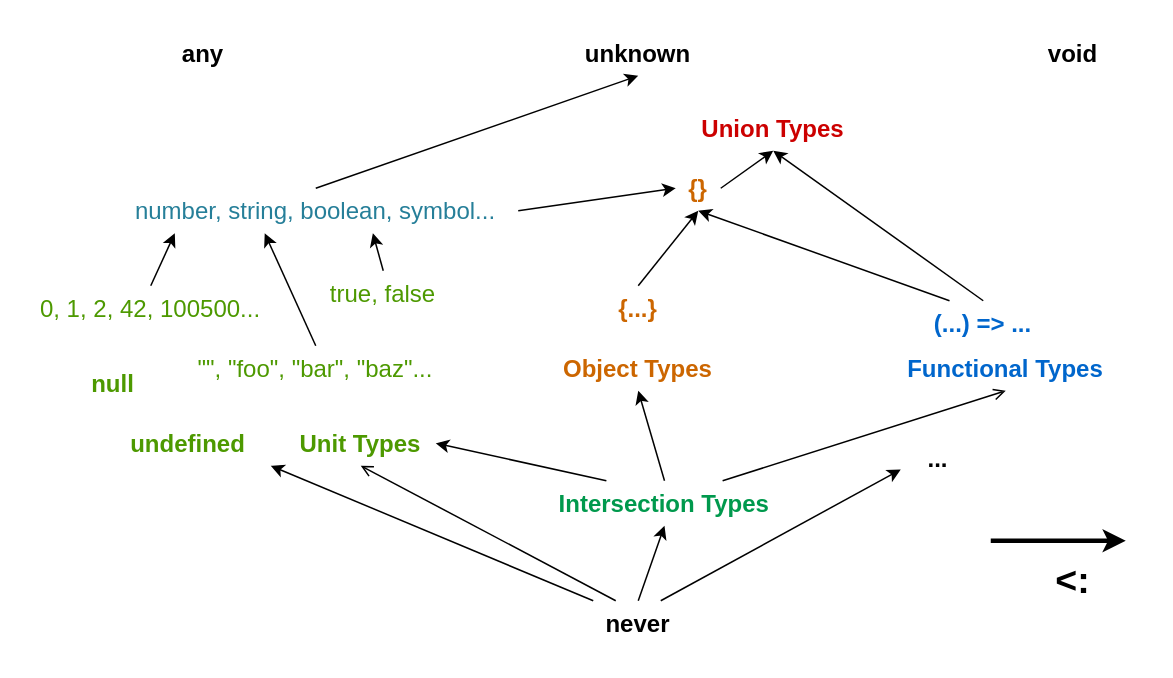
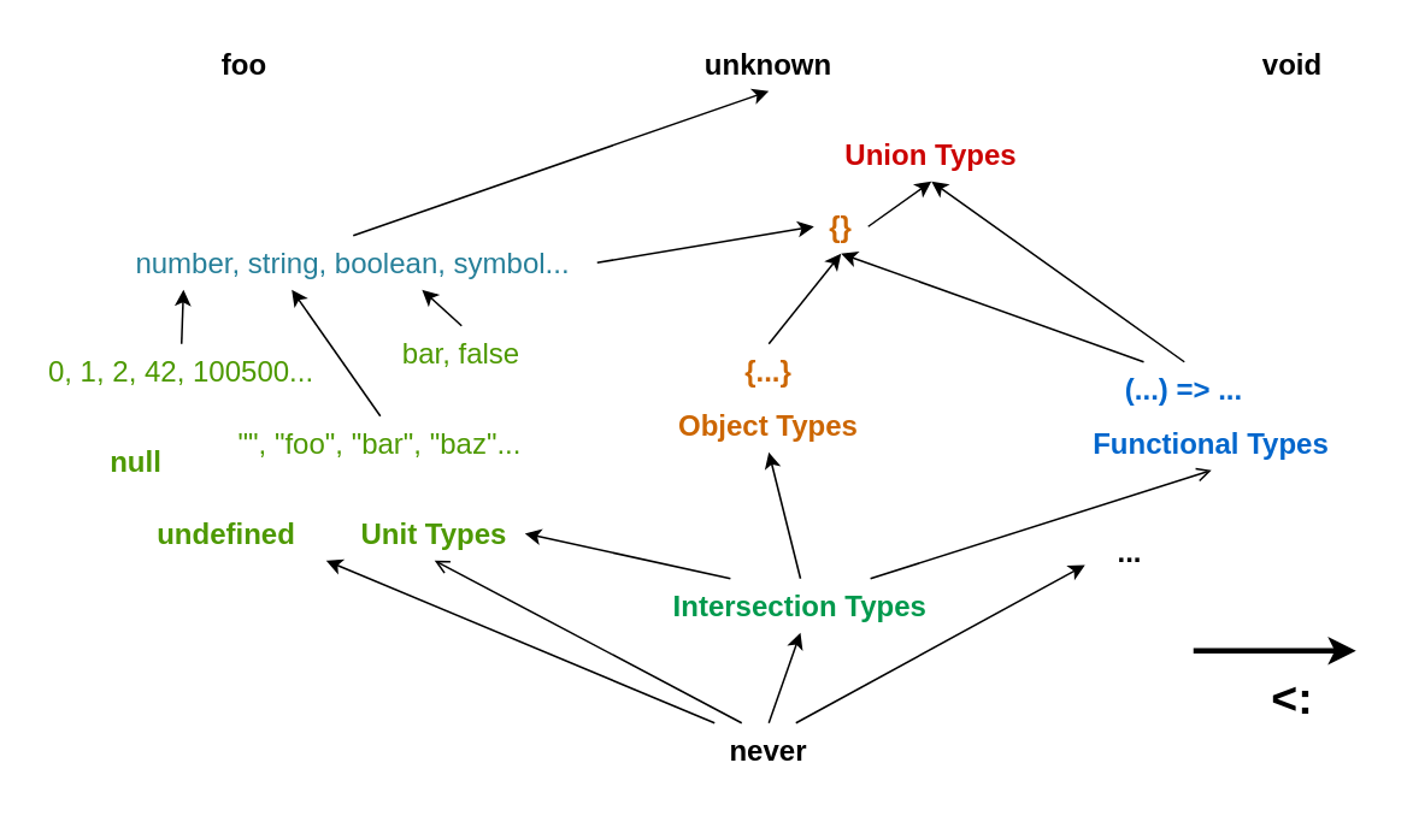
- <mxCell id="3" value="any" style="text;html=1;align=center;verticalAlign=middle;whiteSpace=wrap;rounded=0;fontStyle=1;fontSize=16;" vertex="1" parent="1"><mxGeometry x="90" y="20" width="90" height="30" as="geometry" /></mxCell>
+ <mxCell id="3" value="foo" style="text;html=1;align=center;verticalAlign=middle;whiteSpace=wrap;rounded=0;fontStyle=1;fontSize=16;" vertex="1" parent="1"><mxGeometry x="90" y="20" width="90" height="30" as="geometry" /></mxCell>
- <mxCell id="11" value="number, string, boolean, symbol..." style="text;html=1;align=center;verticalAlign=middle;whiteSpace=wrap;rounded=0;fontStyle=0;fontSize=16;fontColor=#267F99;" vertex="1" parent="1"><mxGeometry x="75" y="125" width="270" height="30" as="geometry" /></mxCell>
+ <mxCell id="11" value="number, string, boolean, symbol..." style="text;html=1;align=center;verticalAlign=middle;whiteSpace=wrap;rounded=0;fontStyle=0;fontSize=16;fontColor=#267F99;" vertex="1" parent="1"><mxGeometry x="60" y="130" width="270" height="30" as="geometry" /></mxCell>
- <mxCell id="13" value="true, false" style="text;html=1;align=center;verticalAlign=middle;whiteSpace=wrap;rounded=0;fontStyle=0;fontSize=16;fontColor=#4D9900;" vertex="1" parent="1"><mxGeometry x="210" y="180" width="90" height="30" as="geometry" /></mxCell>
+ <mxCell id="13" value="bar, false" style="text;html=1;align=center;verticalAlign=middle;whiteSpace=wrap;rounded=0;fontStyle=0;fontSize=16;fontColor=#4D9900;" vertex="1" parent="1"><mxGeometry x="210" y="180" width="90" height="30" as="geometry" /></mxCell>
- <mxCell id="7" value="Object Types" style="text;html=1;align=center;verticalAlign=middle;whiteSpace=wrap;rounded=0;fontStyle=1;fontSize=16;fontColor=#CC6600;" vertex="1" parent="1"><mxGeometry x="365" y="230" width="120" height="30" as="geometry" /></mxCell>
+ <mxCell id="7" value="Object Types" style="text;html=1;align=center;verticalAlign=middle;whiteSpace=wrap;rounded=0;fontStyle=1;fontSize=16;fontColor=#CC6600;" vertex="1" parent="1"><mxGeometry x="365" y="220" width="120" height="30" as="geometry" /></mxCell>
